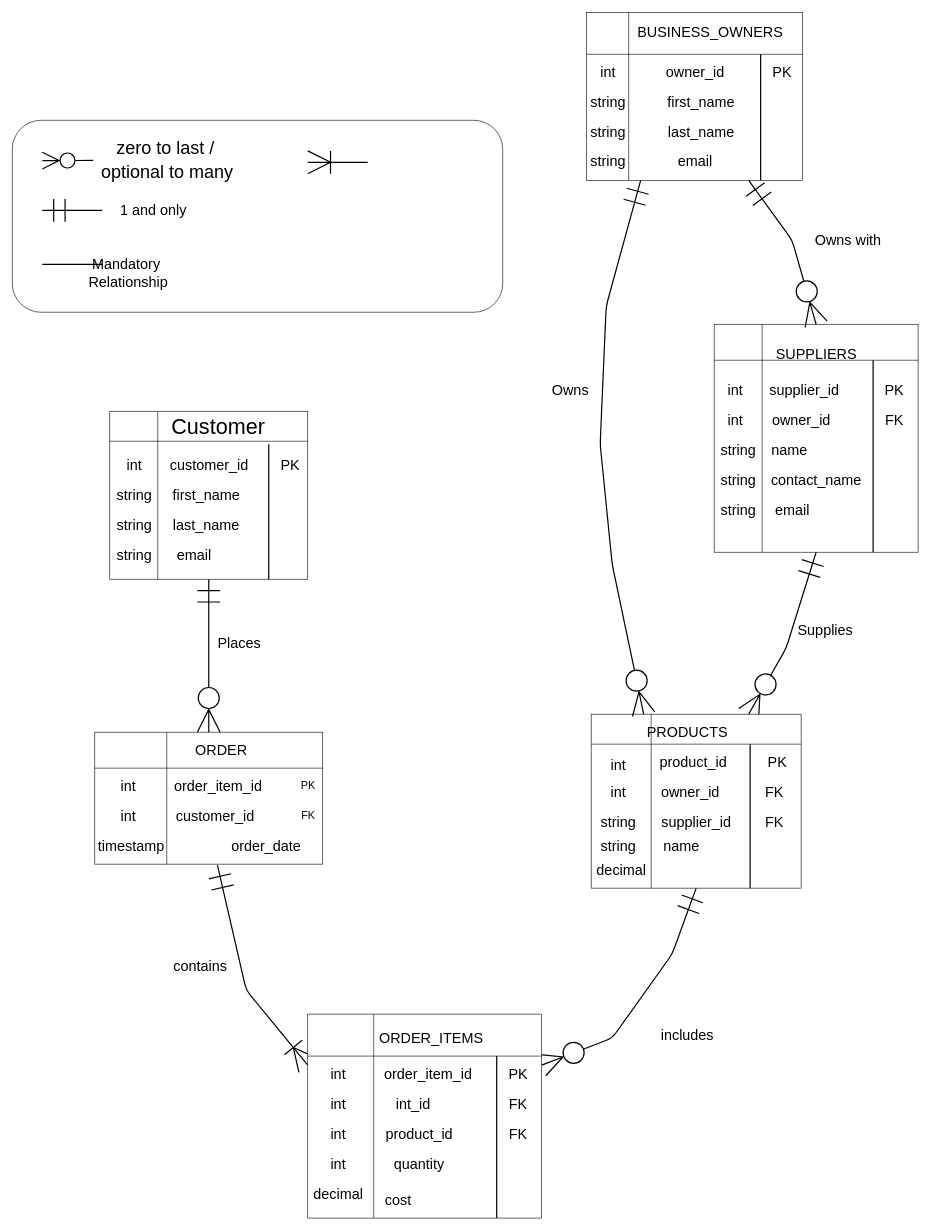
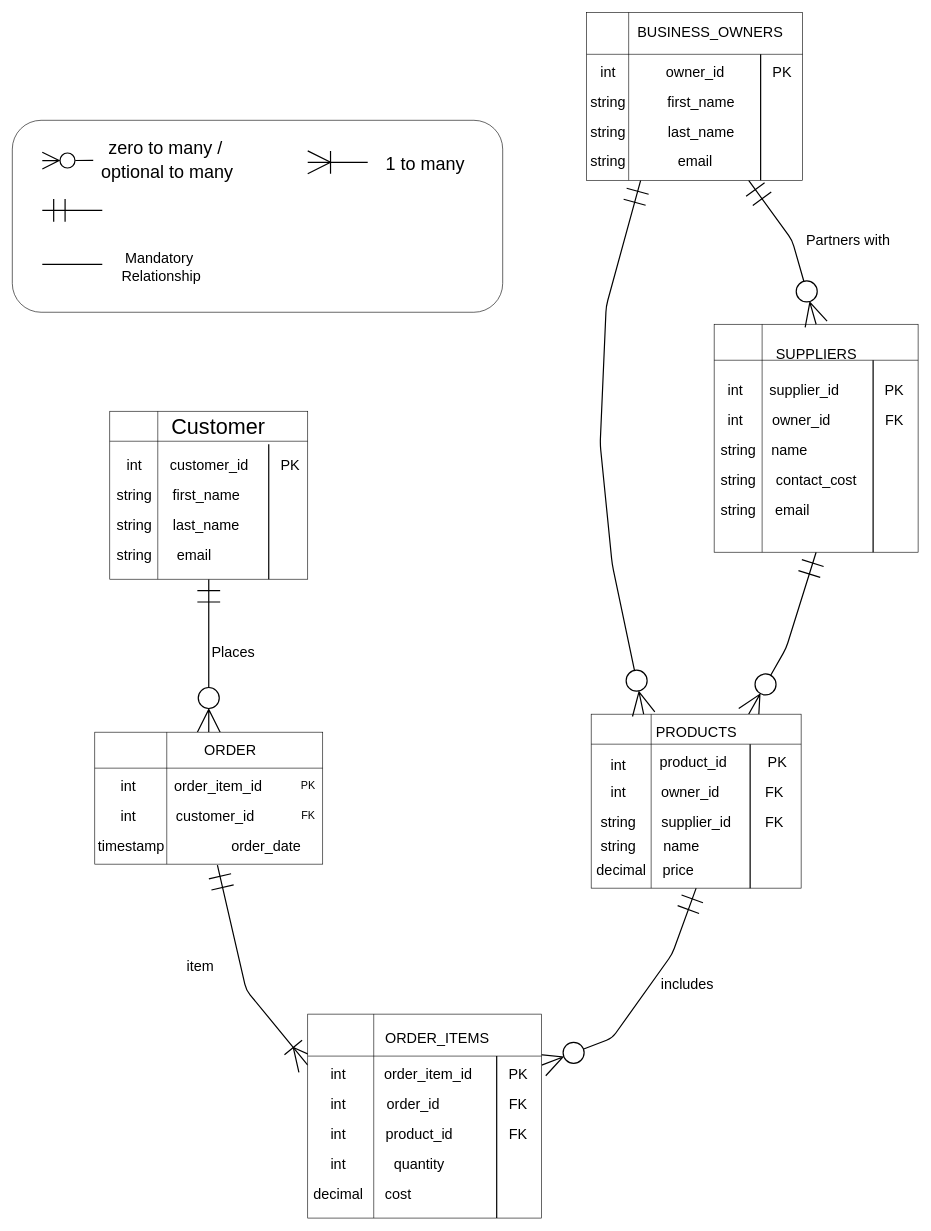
- <mxCell id="98" value="&lt;font style=&quot;font-size: 30px;&quot;&gt;zero to last /&lt;/font&gt;" style="text;html=1;align=center;verticalAlign=middle;resizable=0;points=[];autosize=1;strokeColor=none;fillColor=none;" parent="1" vertex="1"><mxGeometry x="170" y="220" width="210" height="50" as="geometry" /></mxCell>
+ <mxCell id="98" value="&lt;font style=&quot;font-size: 30px;&quot;&gt;zero to many /&lt;/font&gt;" style="text;html=1;align=center;verticalAlign=middle;resizable=0;points=[];autosize=1;strokeColor=none;fillColor=none;" parent="1" vertex="1"><mxGeometry x="170" y="220" width="210" height="50" as="geometry" /></mxCell>
+ <mxCell id="103" value="&lt;font style=&quot;font-size: 30px;&quot;&gt;1 to many&lt;/font&gt;" style="text;html=1;align=center;verticalAlign=middle;resizable=0;points=[];autosize=1;strokeColor=none;fillColor=none;" parent="1" vertex="1"><mxGeometry x="628" y="248" width="160" height="50" as="geometry" /></mxCell>
- <mxCell id="101" value="&lt;font style=&quot;font-size: 24px;&quot;&gt;1 and only&lt;/font&gt;" style="text;html=1;align=center;verticalAlign=middle;resizable=0;points=[];autosize=1;strokeColor=none;fillColor=none;" parent="1" vertex="1"><mxGeometry x="190" y="330" width="130" height="40" as="geometry" /></mxCell>
- <mxCell id="89" value="&lt;font style=&quot;font-size: 24px;&quot;&gt;Owns with&lt;/font&gt;" style="text;html=1;align=center;verticalAlign=middle;resizable=0;points=[];autosize=1;strokeColor=none;fillColor=none;" parent="1" vertex="1"><mxGeometry x="1332.5" y="380" width="160" height="40" as="geometry" /></mxCell>
+ <mxCell id="89" value="&lt;font style=&quot;font-size: 24px;&quot;&gt;Partners with&lt;/font&gt;" style="text;html=1;align=center;verticalAlign=middle;resizable=0;points=[];autosize=1;strokeColor=none;fillColor=none;" parent="1" vertex="1"><mxGeometry x="1332.5" y="380" width="160" height="40" as="geometry" /></mxCell>
- <mxCell id="104" value="&lt;font style=&quot;font-size: 24px;&quot;&gt;Mandatory&amp;nbsp;&lt;/font&gt;&lt;div&gt;&lt;font style=&quot;font-size: 24px;&quot;&gt;Relationship&lt;/font&gt;&lt;/div&gt;" style="text;html=1;align=center;verticalAlign=middle;resizable=0;points=[];autosize=1;strokeColor=none;fillColor=none;" vertex="1" parent="1"><mxGeometry x="132.5" y="420" width="160" height="70" as="geometry" /></mxCell>
+ <mxCell id="104" value="&lt;font style=&quot;font-size: 24px;&quot;&gt;Mandatory&amp;nbsp;&lt;/font&gt;&lt;div&gt;&lt;font style=&quot;font-size: 24px;&quot;&gt;Relationship&lt;/font&gt;&lt;/div&gt;" style="text;html=1;align=center;verticalAlign=middle;resizable=0;points=[];autosize=1;strokeColor=none;fillColor=none;" vertex="1" parent="1"><mxGeometry x="187.5" y="410" width="160" height="70" as="geometry" /></mxCell>
- <mxCell id="91" value="&lt;font style=&quot;font-size: 24px;&quot;&gt;Owns&lt;/font&gt;" style="text;html=1;align=center;verticalAlign=middle;resizable=0;points=[];autosize=1;strokeColor=none;fillColor=none;" parent="1" vertex="1"><mxGeometry x="910" y="630" width="80" height="40" as="geometry" /></mxCell>
- <mxCell id="10" value="&lt;font style=&quot;font-size: 24px;&quot;&gt;contact_name&lt;/font&gt;" style="text;html=1;align=center;verticalAlign=middle;resizable=0;points=[];autosize=1;strokeColor=none;fillColor=none;" parent="1" vertex="1"><mxGeometry x="1275" y="780" width="170" height="40" as="geometry" /></mxCell>
+ <mxCell id="10" value="&lt;font style=&quot;font-size: 24px;&quot;&gt;contact_cost&lt;/font&gt;" style="text;html=1;align=center;verticalAlign=middle;resizable=0;points=[];autosize=1;strokeColor=none;fillColor=none;" parent="1" vertex="1"><mxGeometry x="1275" y="780" width="170" height="40" as="geometry" /></mxCell>
- <mxCell id="90" value="&lt;font style=&quot;font-size: 24px;&quot;&gt;Supplies&lt;/font&gt;" style="text;html=1;align=center;verticalAlign=middle;resizable=0;points=[];autosize=1;strokeColor=none;fillColor=none;" parent="1" vertex="1"><mxGeometry x="1315" y="1030" width="120" height="40" as="geometry" /></mxCell>
- <mxCell id="92" value="&lt;font style=&quot;font-size: 24px;&quot;&gt;Places&lt;/font&gt;" style="text;html=1;align=center;verticalAlign=middle;resizable=0;points=[];autosize=1;strokeColor=none;fillColor=none;" parent="1" vertex="1"><mxGeometry x="347.5" y="1053" width="100" height="40" as="geometry" /></mxCell>
+ <mxCell id="92" value="&lt;font style=&quot;font-size: 24px;&quot;&gt;Places&lt;/font&gt;" style="text;html=1;align=center;verticalAlign=middle;resizable=0;points=[];autosize=1;strokeColor=none;fillColor=none;" parent="1" vertex="1"><mxGeometry x="337.5" y="1068" width="100" height="40" as="geometry" /></mxCell>
- <mxCell id="44" value="&lt;font style=&quot;font-size: 24px;&quot;&gt;PRODUCTS&lt;/font&gt;" style="text;html=1;align=center;verticalAlign=middle;resizable=0;points=[];autosize=1;strokeColor=none;fillColor=none;" parent="1" vertex="1"><mxGeometry x="1065" y="1200" width="160" height="40" as="geometry" /></mxCell>
+ <mxCell id="44" value="&lt;font style=&quot;font-size: 24px;&quot;&gt;PRODUCTS&lt;/font&gt;" style="text;html=1;align=center;verticalAlign=middle;resizable=0;points=[];autosize=1;strokeColor=none;fillColor=none;" parent="1" vertex="1"><mxGeometry x="1080" y="1200" width="160" height="40" as="geometry" /></mxCell>
- <mxCell id="33" value="&lt;span style=&quot;font-size: 24px;&quot;&gt;ORDER&lt;/span&gt;" style="text;html=1;align=center;verticalAlign=middle;resizable=0;points=[];autosize=1;strokeColor=none;fillColor=none;" parent="1" vertex="1"><mxGeometry x="312.5" y="1230" width="110" height="40" as="geometry" /></mxCell>
+ <mxCell id="33" value="&lt;span style=&quot;font-size: 24px;&quot;&gt;ORDER&lt;/span&gt;" style="text;html=1;align=center;verticalAlign=middle;resizable=0;points=[];autosize=1;strokeColor=none;fillColor=none;" parent="1" vertex="1"><mxGeometry x="327.5" y="1230" width="110" height="40" as="geometry" /></mxCell>
+ <mxCell id="27" value="&lt;font style=&quot;font-size: 24px;&quot;&gt;price&lt;/font&gt;" style="text;html=1;align=center;verticalAlign=middle;resizable=0;points=[];autosize=1;strokeColor=none;fillColor=none;" parent="1" vertex="1"><mxGeometry x="1090" y="1430" width="80" height="40" as="geometry" /></mxCell>
- <mxCell id="93" value="&lt;font style=&quot;font-size: 24px;&quot;&gt;contains&lt;/font&gt;" style="text;html=1;align=center;verticalAlign=middle;resizable=0;points=[];autosize=1;strokeColor=none;fillColor=none;" parent="1" vertex="1"><mxGeometry x="277.5" y="1590" width="110" height="40" as="geometry" /></mxCell>
+ <mxCell id="93" value="&lt;font style=&quot;font-size: 24px;&quot;&gt;item&lt;/font&gt;" style="text;html=1;align=center;verticalAlign=middle;resizable=0;points=[];autosize=1;strokeColor=none;fillColor=none;" parent="1" vertex="1"><mxGeometry x="277.5" y="1590" width="110" height="40" as="geometry" /></mxCell>
- <mxCell id="94" value="&lt;font style=&quot;font-size: 24px;&quot;&gt;includes&lt;/font&gt;" style="text;html=1;align=center;verticalAlign=middle;resizable=0;points=[];autosize=1;strokeColor=none;fillColor=none;" parent="1" vertex="1"><mxGeometry x="1090" y="1705" width="110" height="40" as="geometry" /></mxCell>
+ <mxCell id="94" value="&lt;font style=&quot;font-size: 24px;&quot;&gt;includes&lt;/font&gt;" style="text;html=1;align=center;verticalAlign=middle;resizable=0;points=[];autosize=1;strokeColor=none;fillColor=none;" parent="1" vertex="1"><mxGeometry x="1090" y="1620" width="110" height="40" as="geometry" /></mxCell>
- <mxCell id="40" value="&lt;span style=&quot;font-size: 24px;&quot;&gt;ORDER_ITEMS&lt;/span&gt;" style="text;html=1;align=center;verticalAlign=middle;resizable=0;points=[];autosize=1;strokeColor=none;fillColor=none;" parent="1" vertex="1"><mxGeometry x="617.5" y="1710" width="200" height="40" as="geometry" /></mxCell>
+ <mxCell id="40" value="&lt;span style=&quot;font-size: 24px;&quot;&gt;ORDER_ITEMS&lt;/span&gt;" style="text;html=1;align=center;verticalAlign=middle;resizable=0;points=[];autosize=1;strokeColor=none;fillColor=none;" parent="1" vertex="1"><mxGeometry x="627.5" y="1710" width="200" height="40" as="geometry" /></mxCell>
- <mxCell id="53" value="&lt;font style=&quot;font-size: 24px;&quot;&gt;int_id&lt;/font&gt;" style="text;html=1;align=center;verticalAlign=middle;resizable=0;points=[];autosize=1;strokeColor=none;fillColor=none;" parent="1" vertex="1"><mxGeometry x="632.5" y="1820" width="110" height="40" as="geometry" /></mxCell>
+ <mxCell id="53" value="&lt;font style=&quot;font-size: 24px;&quot;&gt;order_id&lt;/font&gt;" style="text;html=1;align=center;verticalAlign=middle;resizable=0;points=[];autosize=1;strokeColor=none;fillColor=none;" parent="1" vertex="1"><mxGeometry x="632.5" y="1820" width="110" height="40" as="geometry" /></mxCell>
- <mxCell id="57" value="&lt;font style=&quot;font-size: 24px;&quot;&gt;cost&lt;/font&gt;" style="text;html=1;align=center;verticalAlign=middle;resizable=0;points=[];autosize=1;strokeColor=none;fillColor=none;" parent="1" vertex="1"><mxGeometry x="627.5" y="1980" width="70" height="40" as="geometry" /></mxCell>
+ <mxCell id="57" value="&lt;font style=&quot;font-size: 24px;&quot;&gt;cost&lt;/font&gt;" style="text;html=1;align=center;verticalAlign=middle;resizable=0;points=[];autosize=1;strokeColor=none;fillColor=none;" parent="1" vertex="1"><mxGeometry x="627.5" y="1970" width="70" height="40" as="geometry" /></mxCell>
